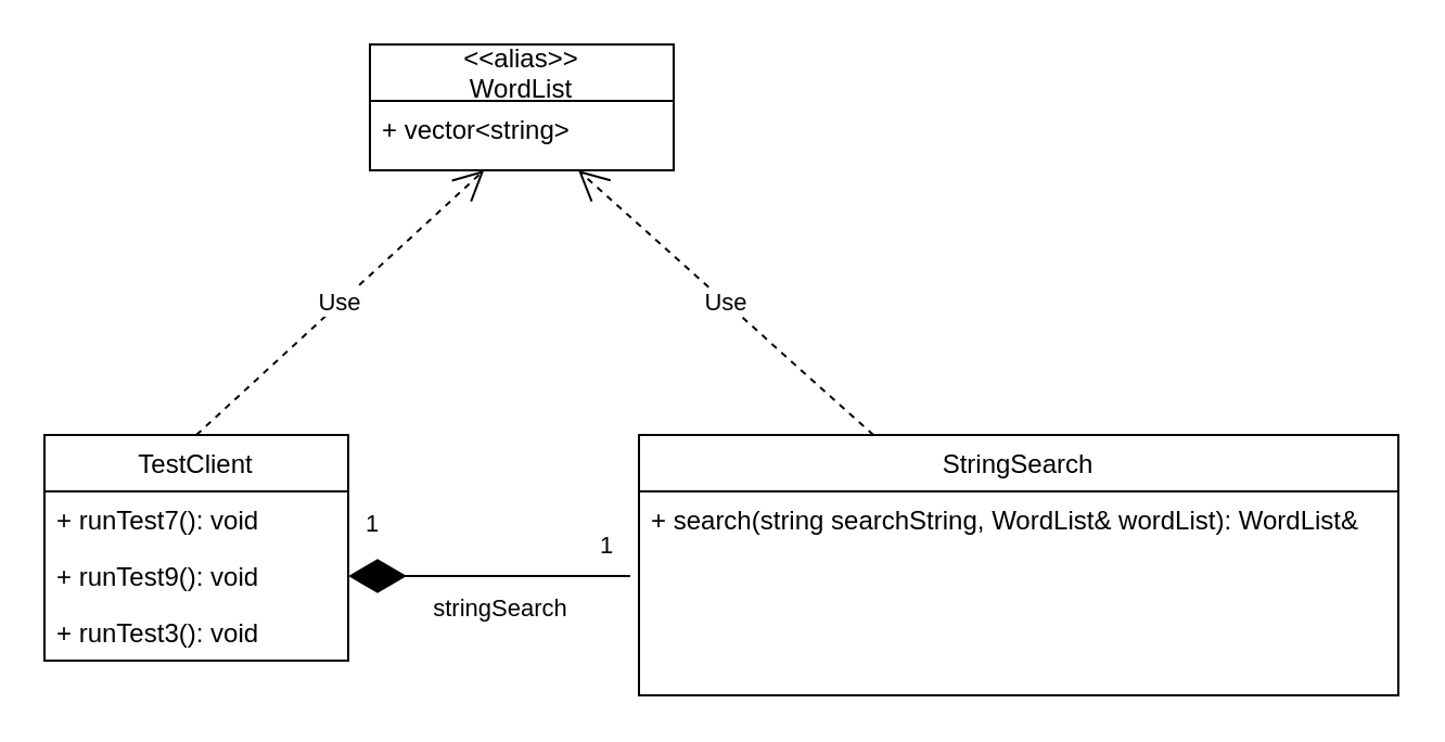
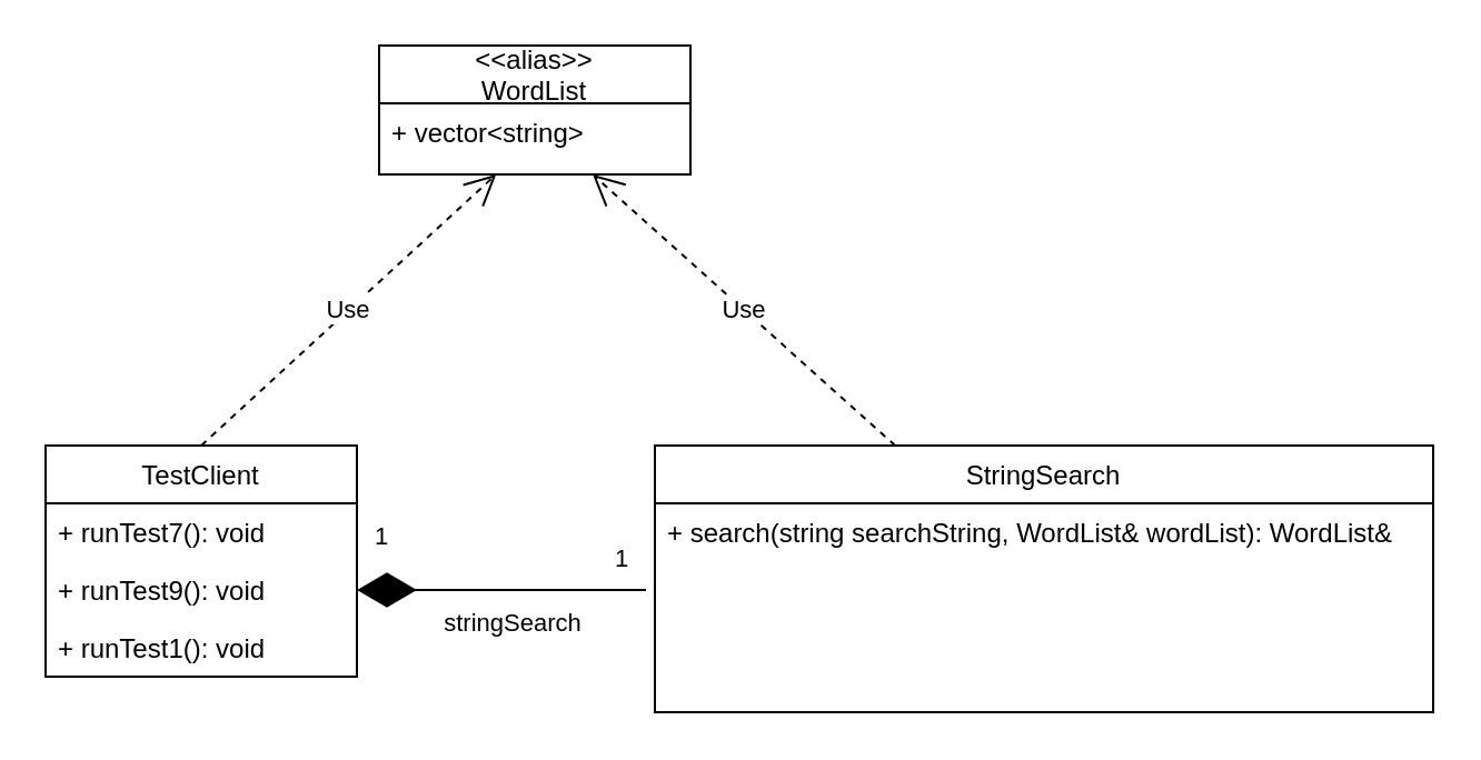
- <mxCell id="7" value="+ runTest3(): void" style="text;strokeColor=none;fillColor=none;align=left;verticalAlign=top;spacingLeft=4;spacingRight=4;overflow=hidden;rotatable=0;points=[[0,0.5],[1,0.5]];portConstraint=eastwest;" vertex="1" parent="4"><mxGeometry y="78" width="140" height="26" as="geometry" /></mxCell>
+ <mxCell id="7" value="+ runTest1(): void" style="text;strokeColor=none;fillColor=none;align=left;verticalAlign=top;spacingLeft=4;spacingRight=4;overflow=hidden;rotatable=0;points=[[0,0.5],[1,0.5]];portConstraint=eastwest;" vertex="1" parent="4"><mxGeometry y="78" width="140" height="26" as="geometry" /></mxCell>
